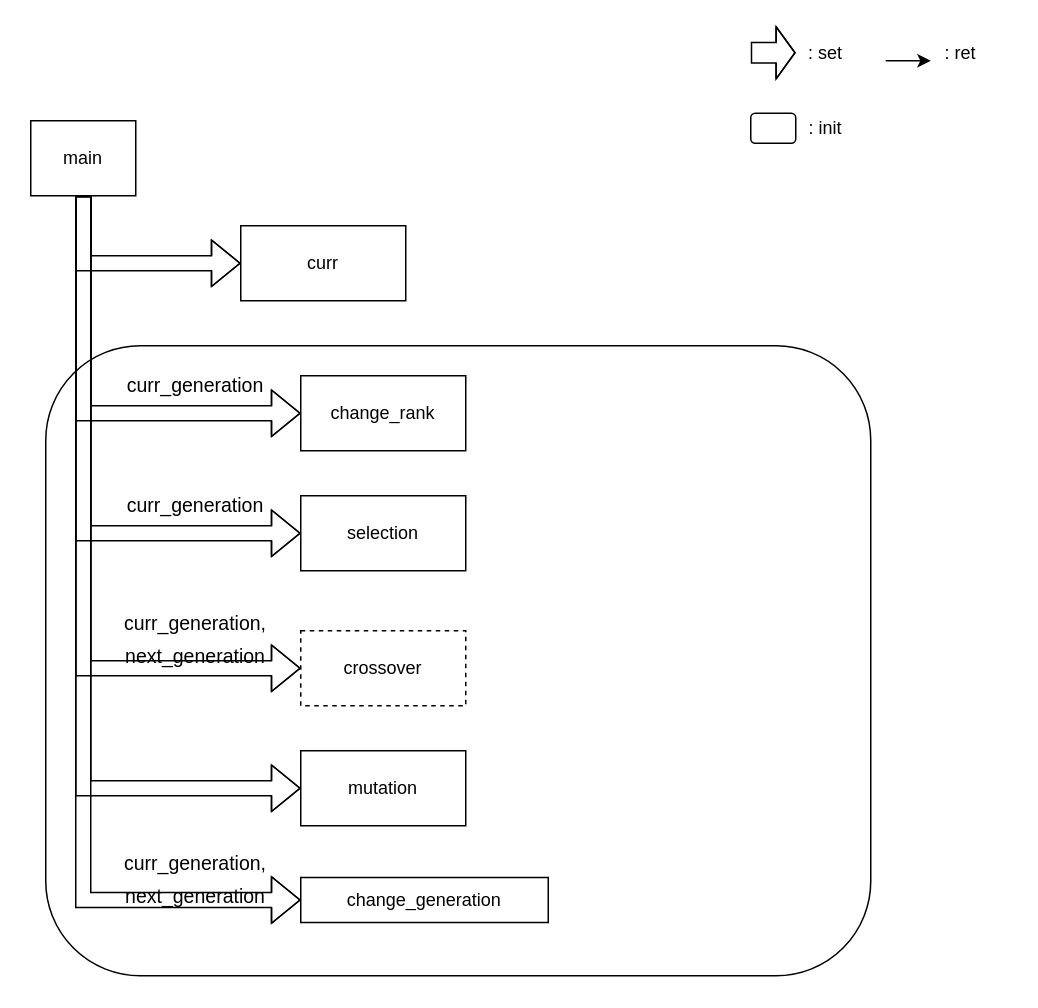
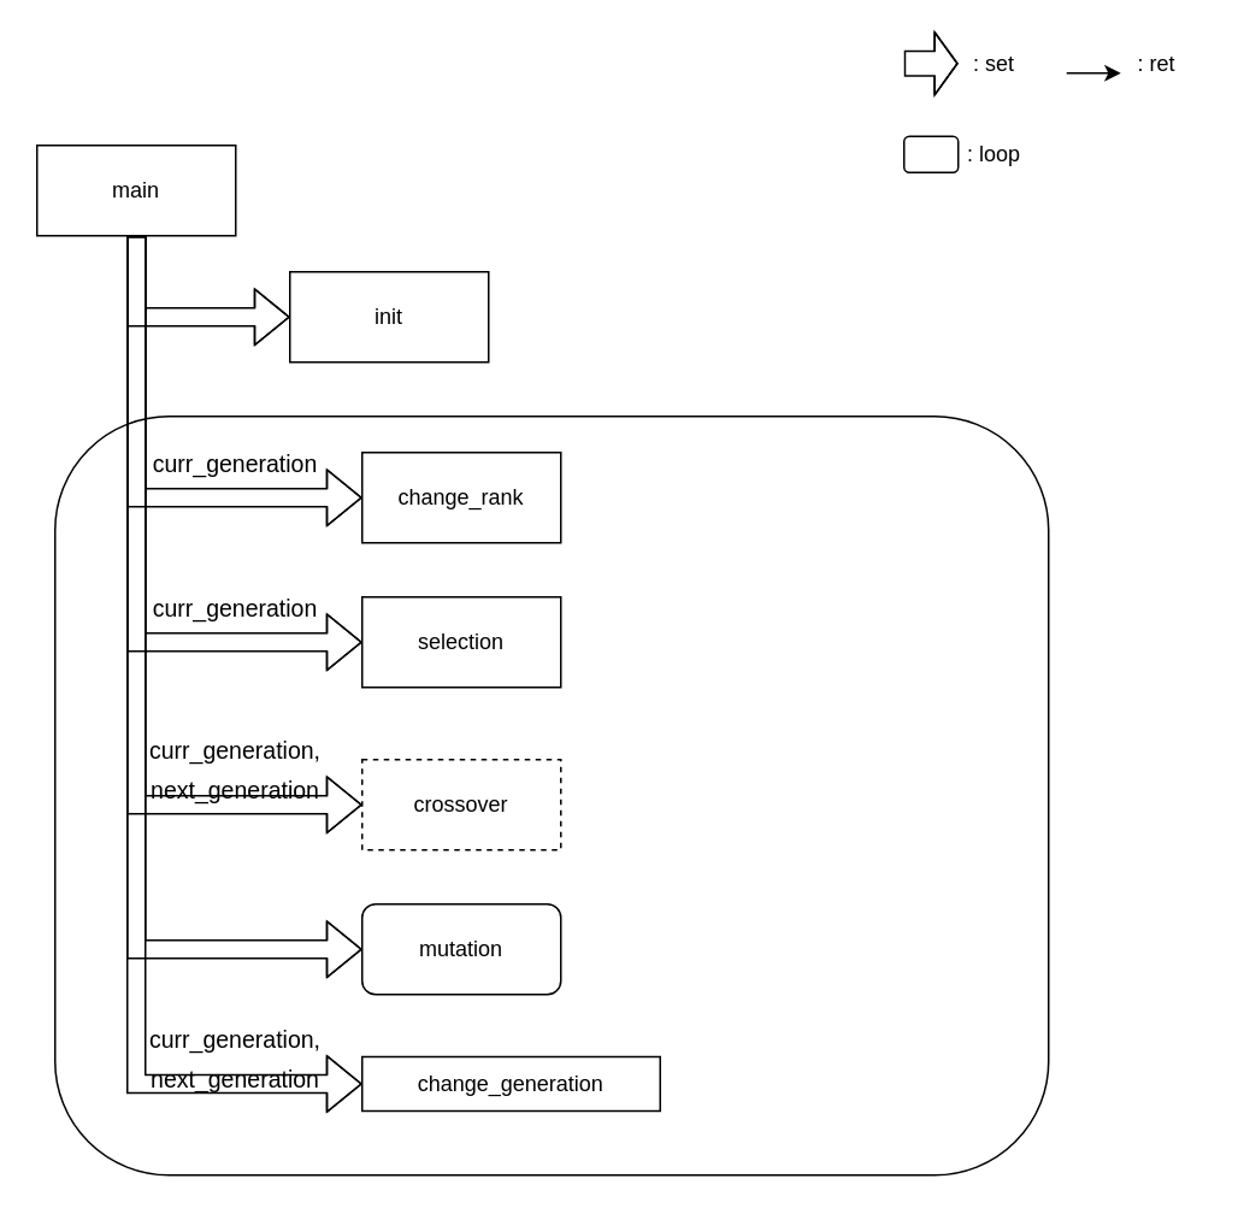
- <mxCell id="25" value=": init" style="text;html=1;strokeColor=none;fillColor=none;align=center;verticalAlign=middle;whiteSpace=wrap;rounded=0;" vertex="1" parent="1"><mxGeometry x="520" y="70" width="60" height="30" as="geometry" /></mxCell>
+ <mxCell id="25" value=": loop" style="text;html=1;strokeColor=none;fillColor=none;align=center;verticalAlign=middle;whiteSpace=wrap;rounded=0;" vertex="1" parent="1"><mxGeometry x="520" y="70" width="60" height="30" as="geometry" /></mxCell>
- <mxCell id="12" value="main" style="rounded=0;whiteSpace=wrap;html=1;" parent="1" vertex="1"><mxGeometry x="20" y="80" width="70" height="50" as="geometry" /></mxCell>
+ <mxCell id="12" value="main" style="rounded=0;whiteSpace=wrap;html=1;" parent="1" vertex="1"><mxGeometry x="20" y="80" width="110" height="50" as="geometry" /></mxCell>
- <mxCell id="13" value="curr" style="rounded=0;whiteSpace=wrap;html=1;" parent="1" vertex="1"><mxGeometry x="160" y="150" width="110" height="50" as="geometry" /></mxCell>
+ <mxCell id="13" value="init" style="rounded=0;whiteSpace=wrap;html=1;" parent="1" vertex="1"><mxGeometry x="160" y="150" width="110" height="50" as="geometry" /></mxCell>
- <mxCell id="18" value="mutation" style="rounded=0;whiteSpace=wrap;html=1;" parent="1" vertex="1"><mxGeometry x="200" y="500" width="110" height="50" as="geometry" /></mxCell>
+ <mxCell id="18" value="mutation" style="whiteSpace=wrap;html=1;rounded=1;" parent="1" vertex="1"><mxGeometry x="200" y="500" width="110" height="50" as="geometry" /></mxCell>
